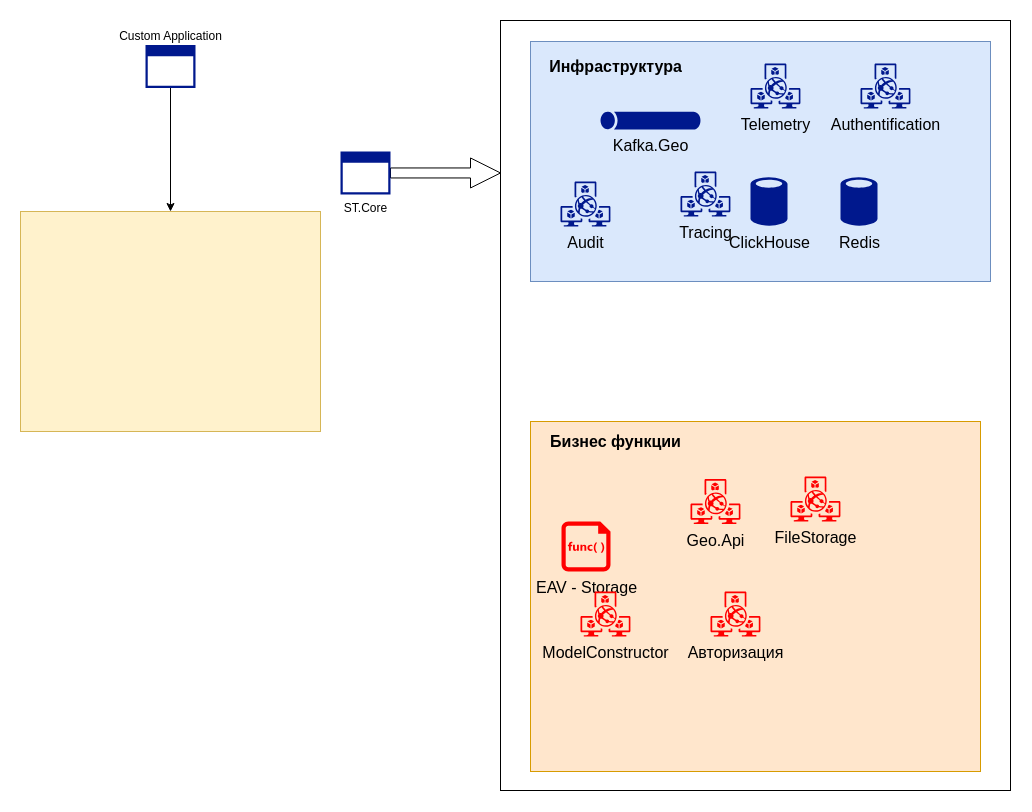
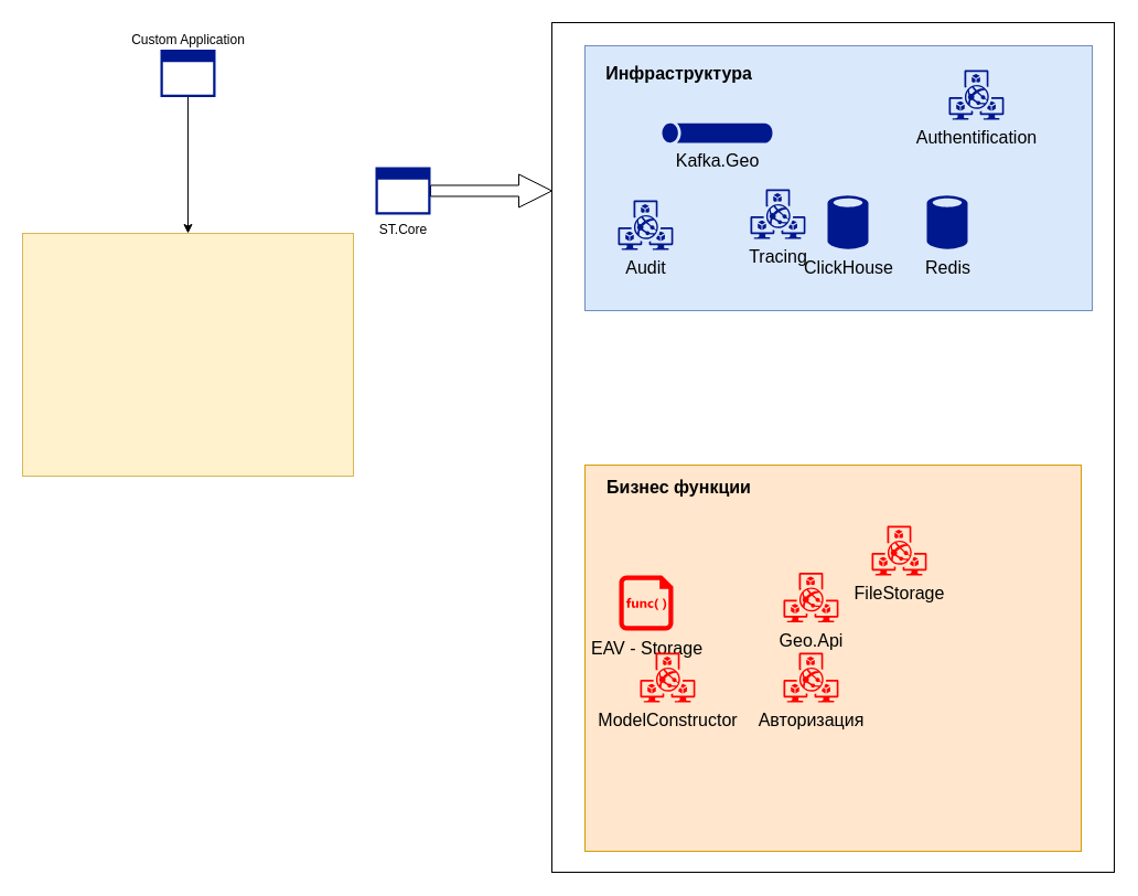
- <mxCell id="12" value="Telemetry" style="sketch=0;aspect=fixed;pointerEvents=1;shadow=0;dashed=0;html=1;strokeColor=none;labelPosition=center;verticalLabelPosition=bottom;verticalAlign=top;align=center;fillColor=#00188D;shape=mxgraph.mscae.enterprise.pack;fontSize=16;" vertex="1" parent="1"><mxGeometry x="750" y="63" width="50" height="45" as="geometry" /></mxCell>
- <mxCell id="16" value="Geo.Api" style="sketch=0;aspect=fixed;pointerEvents=1;shadow=0;dashed=0;html=1;strokeColor=none;labelPosition=center;verticalLabelPosition=bottom;verticalAlign=top;align=center;fillColor=#FF0000;shape=mxgraph.mscae.enterprise.pack;fontSize=16;" vertex="1" parent="1"><mxGeometry x="690" y="478.5" width="50" height="45" as="geometry" /></mxCell>
+ <mxCell id="16" value="Geo.Api" style="sketch=0;aspect=fixed;pointerEvents=1;shadow=0;dashed=0;html=1;strokeColor=none;labelPosition=center;verticalLabelPosition=bottom;verticalAlign=top;align=center;fillColor=#FF0000;shape=mxgraph.mscae.enterprise.pack;fontSize=16;" vertex="1" parent="1"><mxGeometry x="710" y="518.5" width="50" height="45" as="geometry" /></mxCell>
